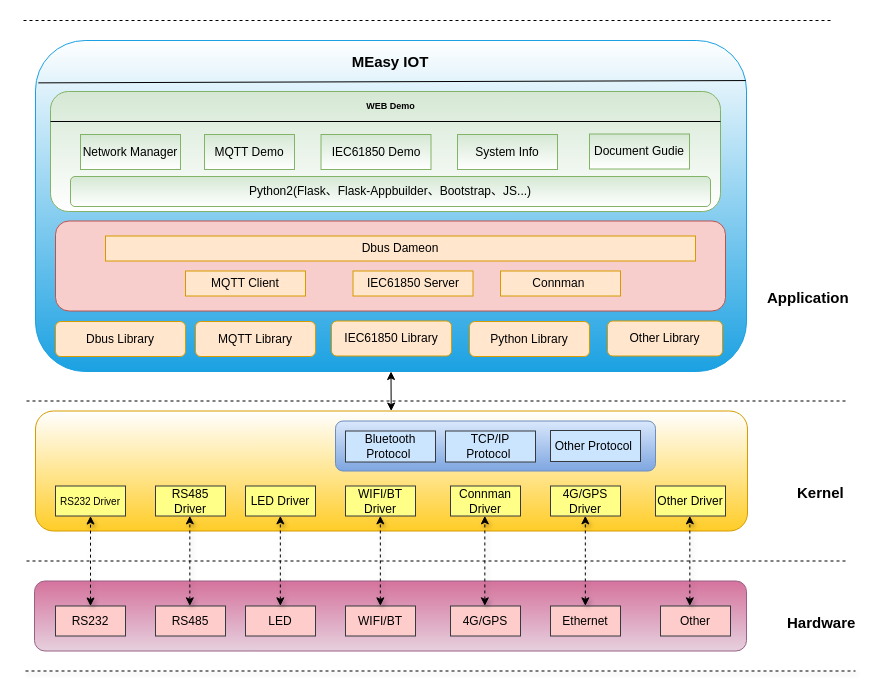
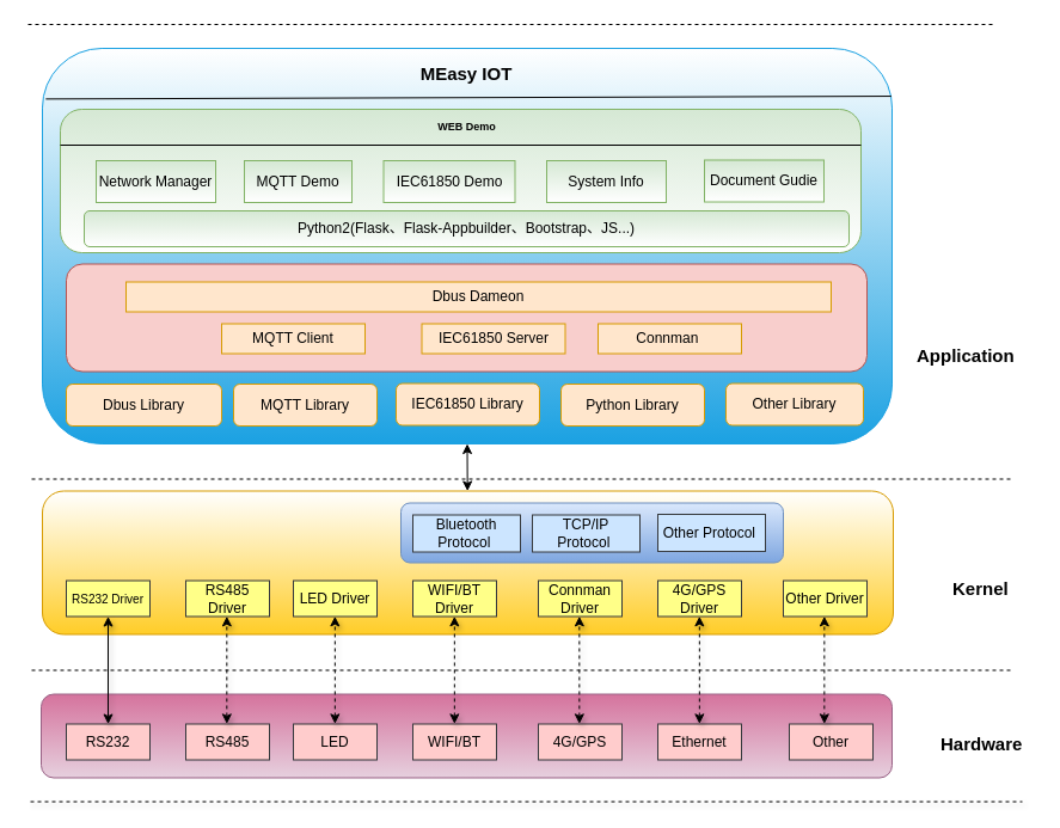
- <mxCell id="33" value="" style="endArrow=classic;startArrow=classic;html=1;shadow=1;dashed=1;align=center;entryX=0.5;entryY=1;exitX=0.5;exitY=0;" edge="1" parent="1" source="9" target="17"><mxGeometry width="50" height="50" relative="1" as="geometry"><mxPoint x="65" y="590.5" as="sourcePoint" /><mxPoint x="115" y="540.5" as="targetPoint" /></mxGeometry></mxCell>
+ <mxCell id="33" value="" style="endArrow=classic;startArrow=classic;html=1;shadow=1;dashed=0;align=center;entryX=0.5;entryY=1;exitX=0.5;exitY=0;" edge="1" parent="1" source="9" target="17"><mxGeometry width="50" height="50" relative="1" as="geometry"><mxPoint x="65" y="590.5" as="sourcePoint" /><mxPoint x="115" y="540.5" as="targetPoint" /></mxGeometry></mxCell>
